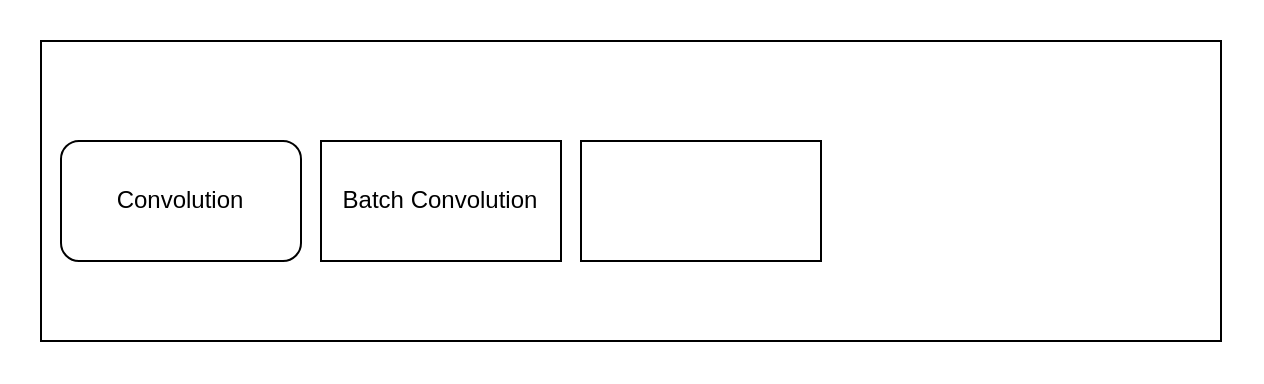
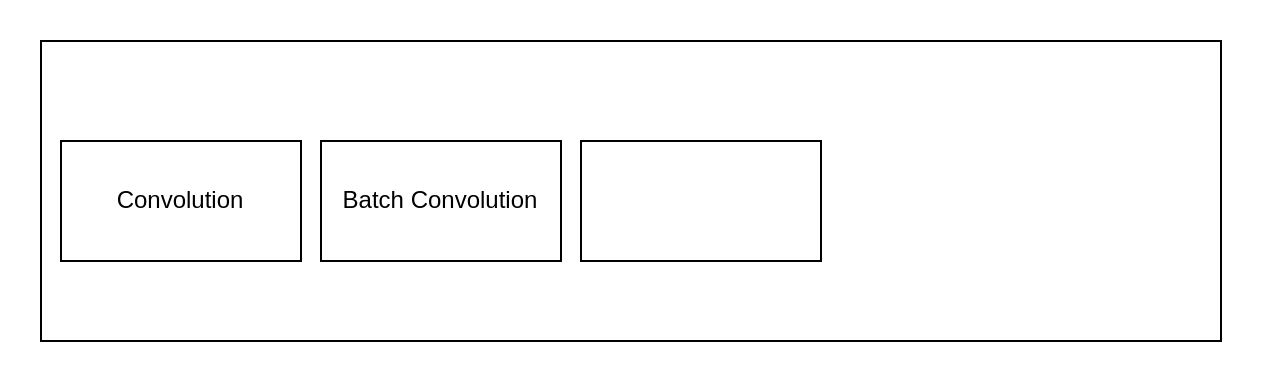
- <mxCell id="3" value="Convolution" style="whiteSpace=wrap;html=1;rounded=1;" vertex="1" parent="1"><mxGeometry x="30" y="70" width="120" height="60" as="geometry" /></mxCell>
+ <mxCell id="3" value="Convolution" style="rounded=0;whiteSpace=wrap;html=1;" vertex="1" parent="1"><mxGeometry x="30" y="70" width="120" height="60" as="geometry" /></mxCell>
